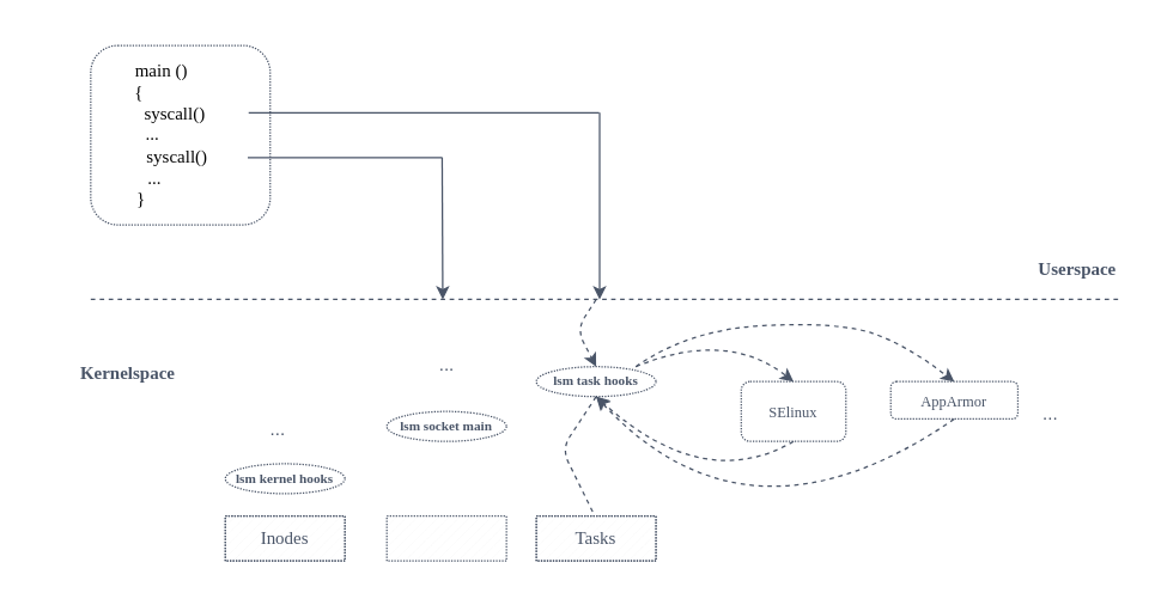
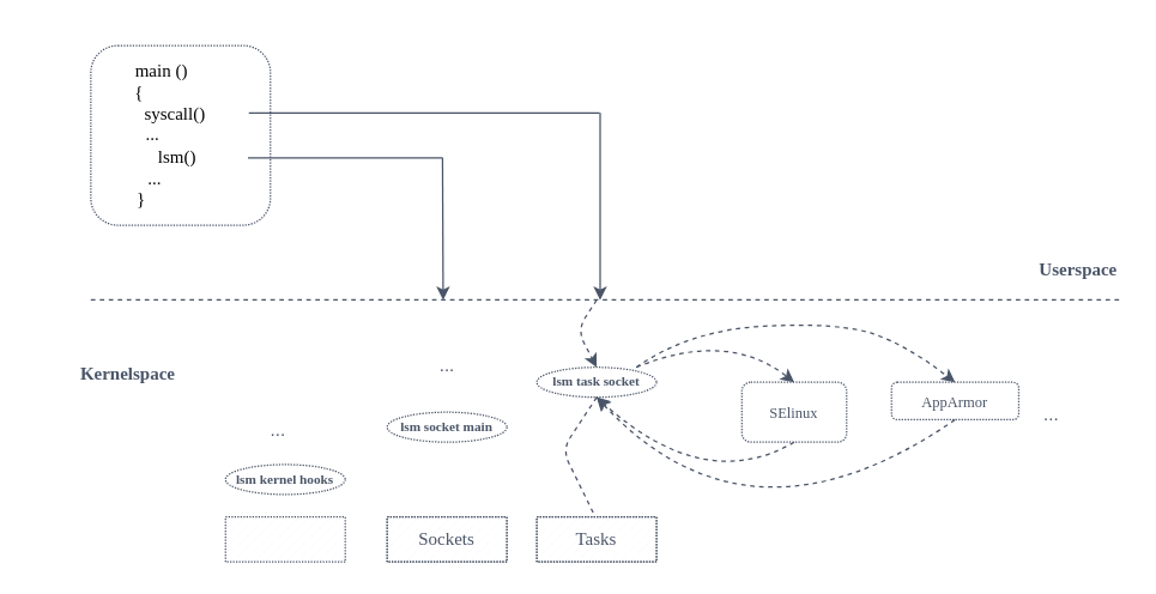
- <mxCell id="6" value="&amp;nbsp; &amp;nbsp; &amp;nbsp; &amp;nbsp; &amp;nbsp; main ()&lt;br&gt;{&lt;br&gt;&amp;nbsp; &amp;nbsp; &amp;nbsp; &amp;nbsp; &amp;nbsp; &amp;nbsp; &amp;nbsp; &amp;nbsp; syscall()&lt;br&gt;&amp;nbsp; &amp;nbsp; &amp;nbsp; ...&lt;br&gt;&amp;nbsp; &amp;nbsp; &amp;nbsp; &amp;nbsp; &amp;nbsp; &amp;nbsp; &amp;nbsp; &amp;nbsp; &amp;nbsp;syscall()&lt;br&gt;&amp;nbsp; &amp;nbsp; &amp;nbsp; &amp;nbsp;...&lt;br&gt;&amp;nbsp;}" style="text;html=1;fillColor=none;align=center;verticalAlign=middle;whiteSpace=wrap;rounded=0;dashed=1;dashPattern=1 1;fontFamily=Maven Pro;fontSource=https%3A%2F%2Ffonts.googleapis.com%2Fcss%3Ffamily%3DMaven%2BPro;labelBackgroundColor=none;" vertex="1" parent="1"><mxGeometry x="20" y="20" width="145" height="140" as="geometry" /></mxCell>
+ <mxCell id="6" value="&amp;nbsp; &amp;nbsp; &amp;nbsp; &amp;nbsp; &amp;nbsp; main ()&lt;br&gt;{&lt;br&gt;&amp;nbsp; &amp;nbsp; &amp;nbsp; &amp;nbsp; &amp;nbsp; &amp;nbsp; &amp;nbsp; &amp;nbsp; syscall()&lt;br&gt;&amp;nbsp; &amp;nbsp; &amp;nbsp; ...&lt;br&gt;&amp;nbsp; &amp;nbsp; &amp;nbsp; &amp;nbsp; &amp;nbsp; &amp;nbsp; &amp;nbsp; &amp;nbsp; &amp;nbsp;lsm()&lt;br&gt;&amp;nbsp; &amp;nbsp; &amp;nbsp; &amp;nbsp;...&lt;br&gt;&amp;nbsp;}" style="text;html=1;fillColor=none;align=center;verticalAlign=middle;whiteSpace=wrap;rounded=0;dashed=1;dashPattern=1 1;fontFamily=Maven Pro;fontSource=https%3A%2F%2Ffonts.googleapis.com%2Fcss%3Ffamily%3DMaven%2BPro;labelBackgroundColor=none;" vertex="1" parent="1"><mxGeometry x="20" y="20" width="145" height="140" as="geometry" /></mxCell>
- <mxCell id="18" value="lsm task&amp;nbsp;hooks" style="text;html=1;fillColor=none;align=center;verticalAlign=middle;whiteSpace=wrap;rounded=0;dashed=1;dashPattern=1 1;fontSize=9;fontFamily=Maven Pro;fontSource=https%3A%2F%2Ffonts.googleapis.com%2Fcss%3Ffamily%3DMaven%2BPro;fontStyle=1;fontColor=#4A5568;" vertex="1" parent="1"><mxGeometry x="345" y="245" width="106" height="20" as="geometry" /></mxCell>
+ <mxCell id="18" value="lsm task&amp;nbsp;socket" style="text;html=1;fillColor=none;align=center;verticalAlign=middle;whiteSpace=wrap;rounded=0;dashed=1;dashPattern=1 1;fontSize=9;fontFamily=Maven Pro;fontSource=https%3A%2F%2Ffonts.googleapis.com%2Fcss%3Ffamily%3DMaven%2BPro;fontStyle=1;fontColor=#4A5568;" vertex="1" parent="1"><mxGeometry x="345" y="245" width="106" height="20" as="geometry" /></mxCell>
- <mxCell id="10" value="Inodes" style="text;html=1;fillColor=none;align=center;verticalAlign=middle;whiteSpace=wrap;rounded=0;dashed=1;dashPattern=1 1;fontFamily=Maven Pro;fontSource=https%3A%2F%2Ffonts.googleapis.com%2Fcss%3Ffamily%3DMaven%2BPro;strokeColor=#4a5568;fontColor=#4A5568;" vertex="1" parent="1"><mxGeometry x="150" y="345" width="80" height="30" as="geometry" /></mxCell>
+ <mxCell id="11" value="Sockets" style="text;html=1;fillColor=none;align=center;verticalAlign=middle;whiteSpace=wrap;rounded=0;dashed=1;dashPattern=1 1;fontFamily=Maven Pro;fontSource=https%3A%2F%2Ffonts.googleapis.com%2Fcss%3Ffamily%3DMaven%2BPro;strokeColor=#4a5568;fontColor=#4A5568;" vertex="1" parent="1"><mxGeometry x="258" y="345" width="80" height="30" as="geometry" /></mxCell>
